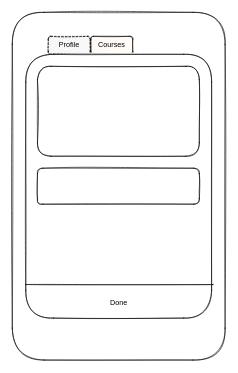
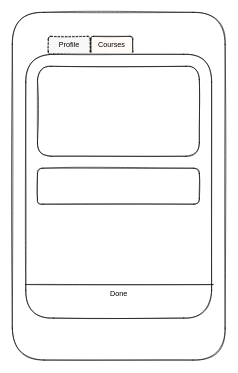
- <mxCell id="7" value="Done" style="text;html=1;strokeColor=none;fillColor=none;align=center;verticalAlign=middle;whiteSpace=wrap;rounded=0;sketch=1;fillStyle=auto;shadow=0;fontFamily=Helvetica;" vertex="1" parent="1"><mxGeometry x="167.5" y="490" width="60" height="30" as="geometry" /></mxCell>
+ <mxCell id="7" value="Done" style="text;html=1;strokeColor=none;fillColor=none;align=center;verticalAlign=middle;whiteSpace=wrap;rounded=0;sketch=1;fillStyle=auto;shadow=0;fontFamily=Helvetica;" vertex="1" parent="1"><mxGeometry x="167.5" y="475" width="60" height="30" as="geometry" /></mxCell>
